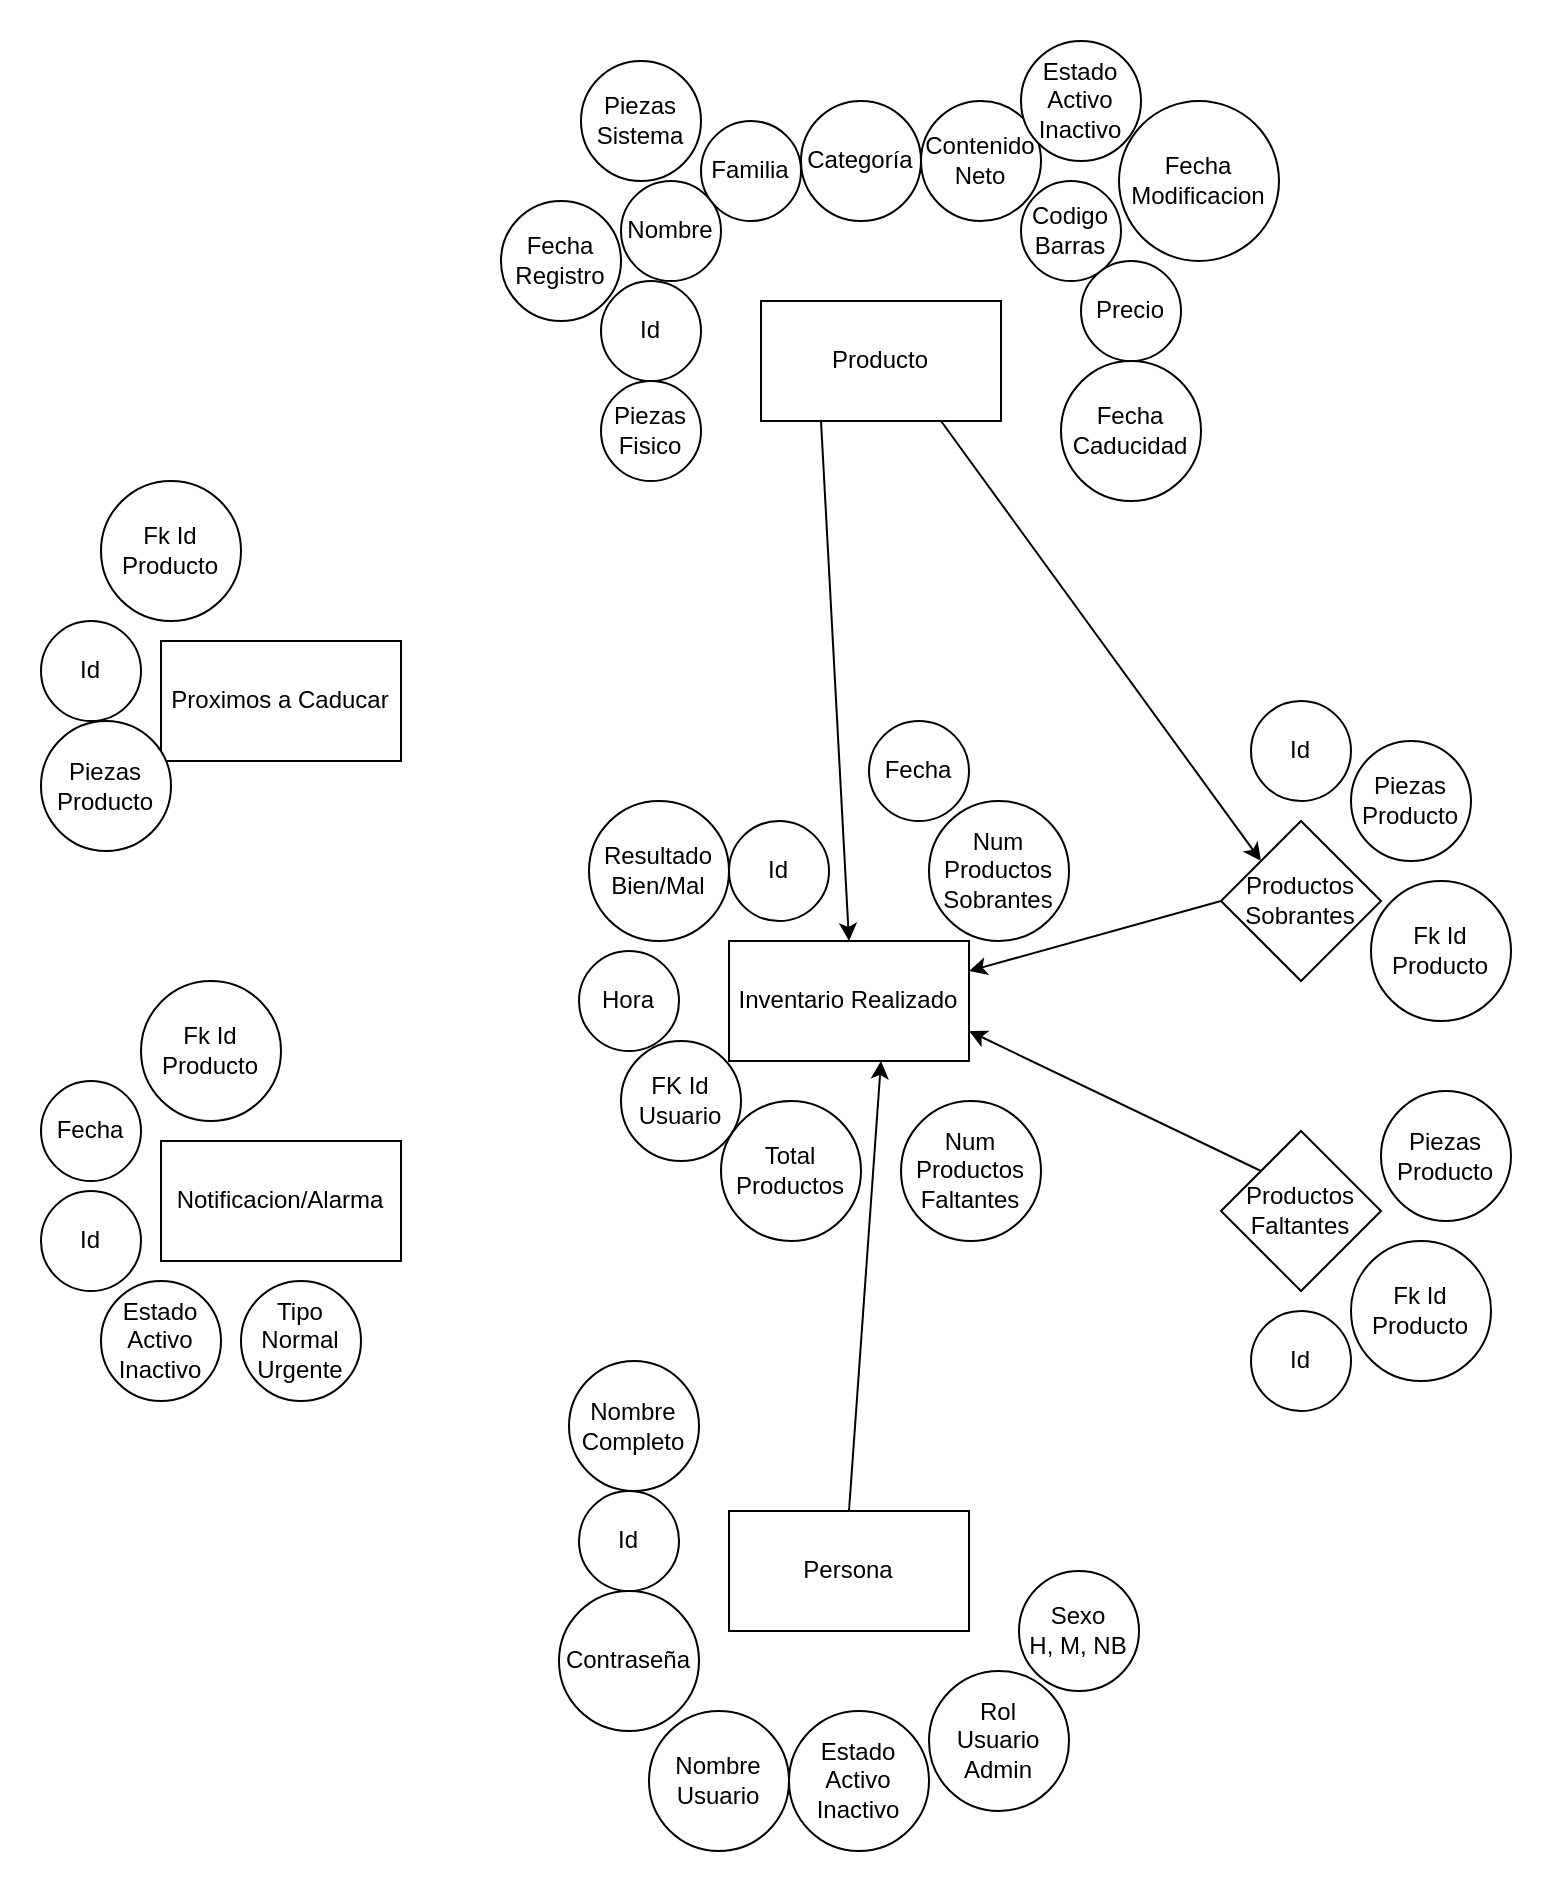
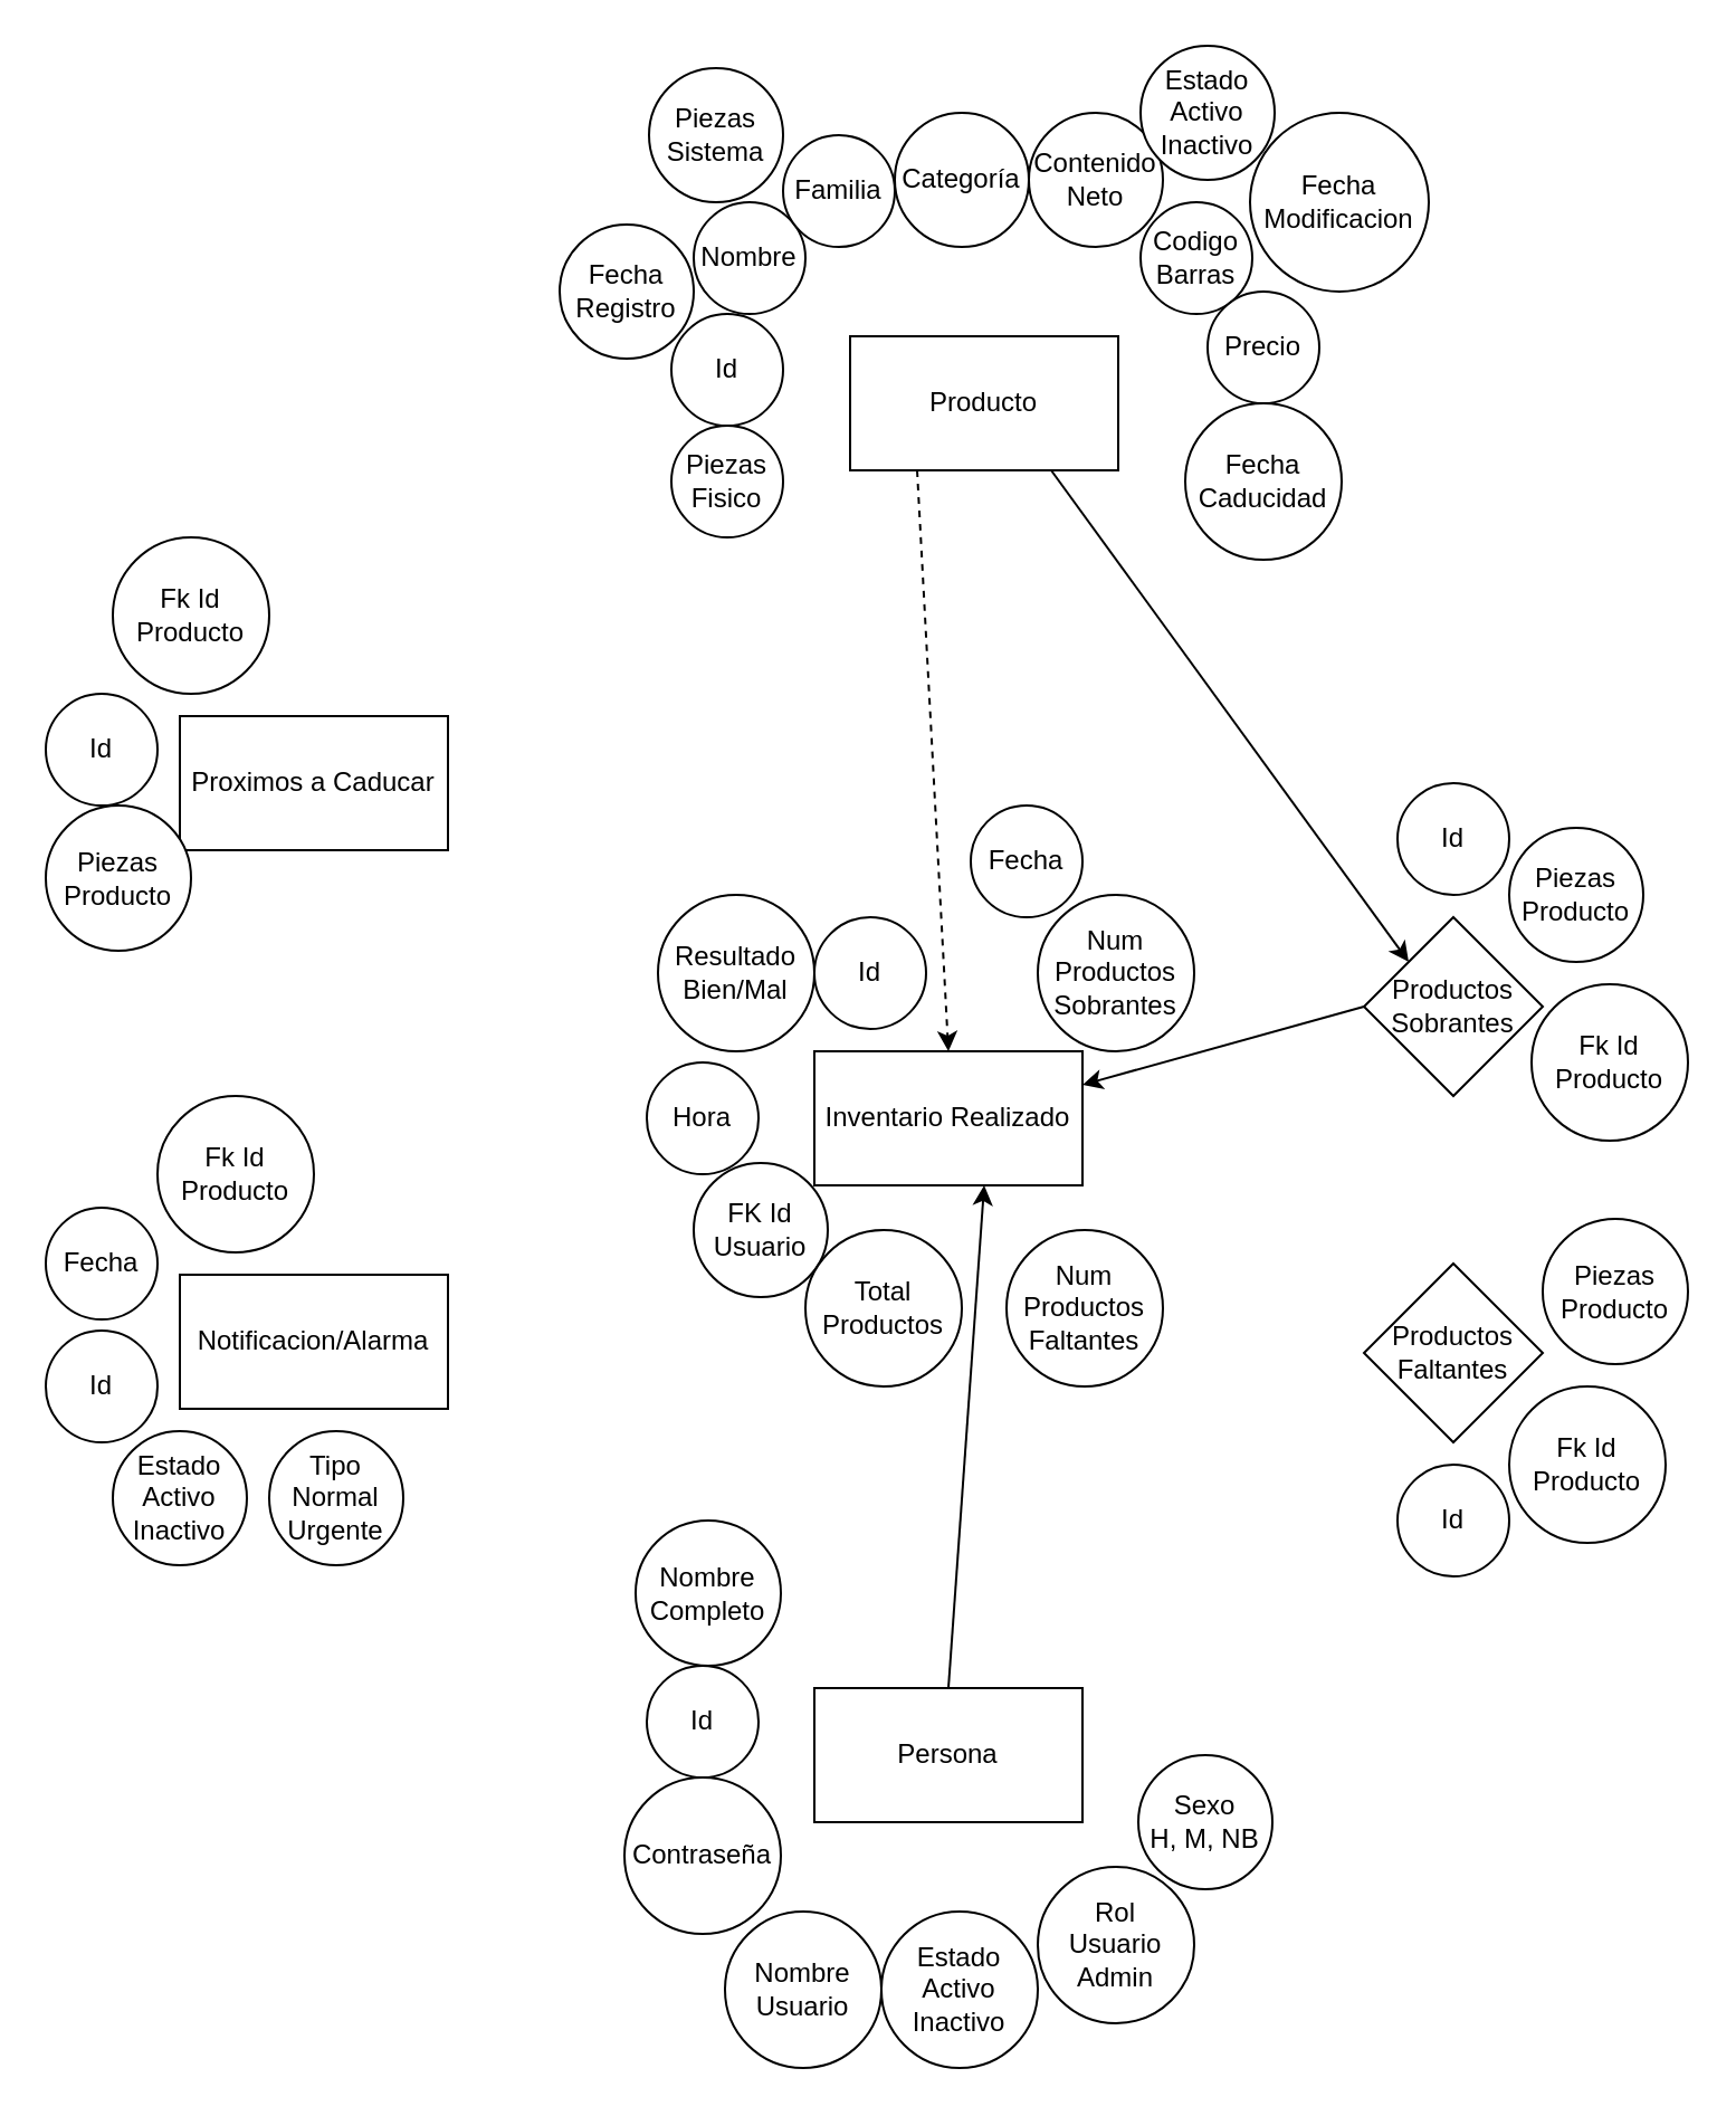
- <mxCell id="3" style="edgeStyle=none;html=1;exitX=0.25;exitY=1;exitDx=0;exitDy=0;entryX=0.5;entryY=0;entryDx=0;entryDy=0;" edge="1" parent="1" source="5" target="27"><mxGeometry relative="1" as="geometry" /></mxCell>
+ <mxCell id="3" style="edgeStyle=none;html=1;exitX=0.25;exitY=1;exitDx=0;exitDy=0;entryX=0.5;entryY=0;entryDx=0;entryDy=0;dashed=1;" edge="1" parent="1" source="5" target="27"><mxGeometry relative="1" as="geometry" /></mxCell>
- <mxCell id="33" style="edgeStyle=none;html=1;exitX=0;exitY=0;exitDx=0;exitDy=0;entryX=1;entryY=0.75;entryDx=0;entryDy=0;" edge="1" parent="1" source="34" target="27"><mxGeometry relative="1" as="geometry" /></mxCell>
